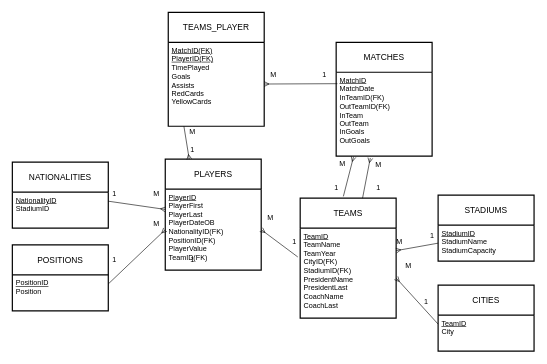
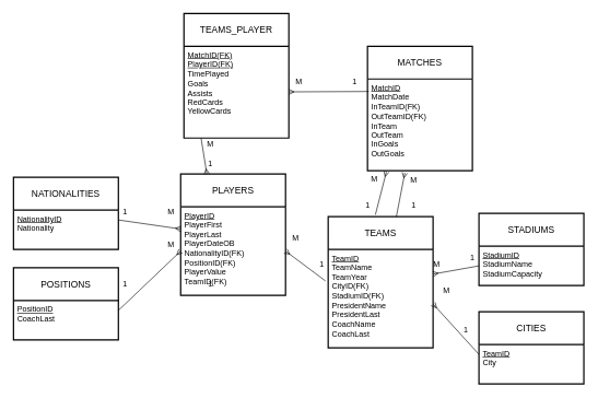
- <mxCell id="18" value="&lt;u&gt;NationalityID&lt;br&gt;&lt;/u&gt;&lt;span style=&quot;border-color: var(--border-color);&quot;&gt;StadiumID&lt;/span&gt;&lt;br&gt;" style="align=left;strokeColor=none;fillColor=none;spacingLeft=4;fontSize=12;verticalAlign=top;resizable=0;rotatable=0;part=1;html=1;" vertex="1" parent="17"><mxGeometry y="50" width="160" height="60" as="geometry" /></mxCell>
+ <mxCell id="18" value="&lt;u&gt;NationalityID&lt;br&gt;&lt;/u&gt;&lt;span style=&quot;border-color: var(--border-color);&quot;&gt;Nationality&lt;/span&gt;&lt;br&gt;" style="align=left;strokeColor=none;fillColor=none;spacingLeft=4;fontSize=12;verticalAlign=top;resizable=0;rotatable=0;part=1;html=1;" vertex="1" parent="17"><mxGeometry y="50" width="160" height="60" as="geometry" /></mxCell>
- <mxCell id="30" value="&lt;u&gt;PositionID&lt;br&gt;&lt;/u&gt;&lt;span style=&quot;border-color: var(--border-color);&quot;&gt;Position&lt;/span&gt;" style="align=left;strokeColor=none;fillColor=none;spacingLeft=4;fontSize=12;verticalAlign=top;resizable=0;rotatable=0;part=1;html=1;" vertex="1" parent="29"><mxGeometry y="50" width="160" height="60" as="geometry" /></mxCell>
+ <mxCell id="30" value="&lt;u&gt;PositionID&lt;br&gt;&lt;/u&gt;&lt;span style=&quot;border-color: var(--border-color);&quot;&gt;CoachLast&lt;/span&gt;" style="align=left;strokeColor=none;fillColor=none;spacingLeft=4;fontSize=12;verticalAlign=top;resizable=0;rotatable=0;part=1;html=1;" vertex="1" parent="29"><mxGeometry y="50" width="160" height="60" as="geometry" /></mxCell>
